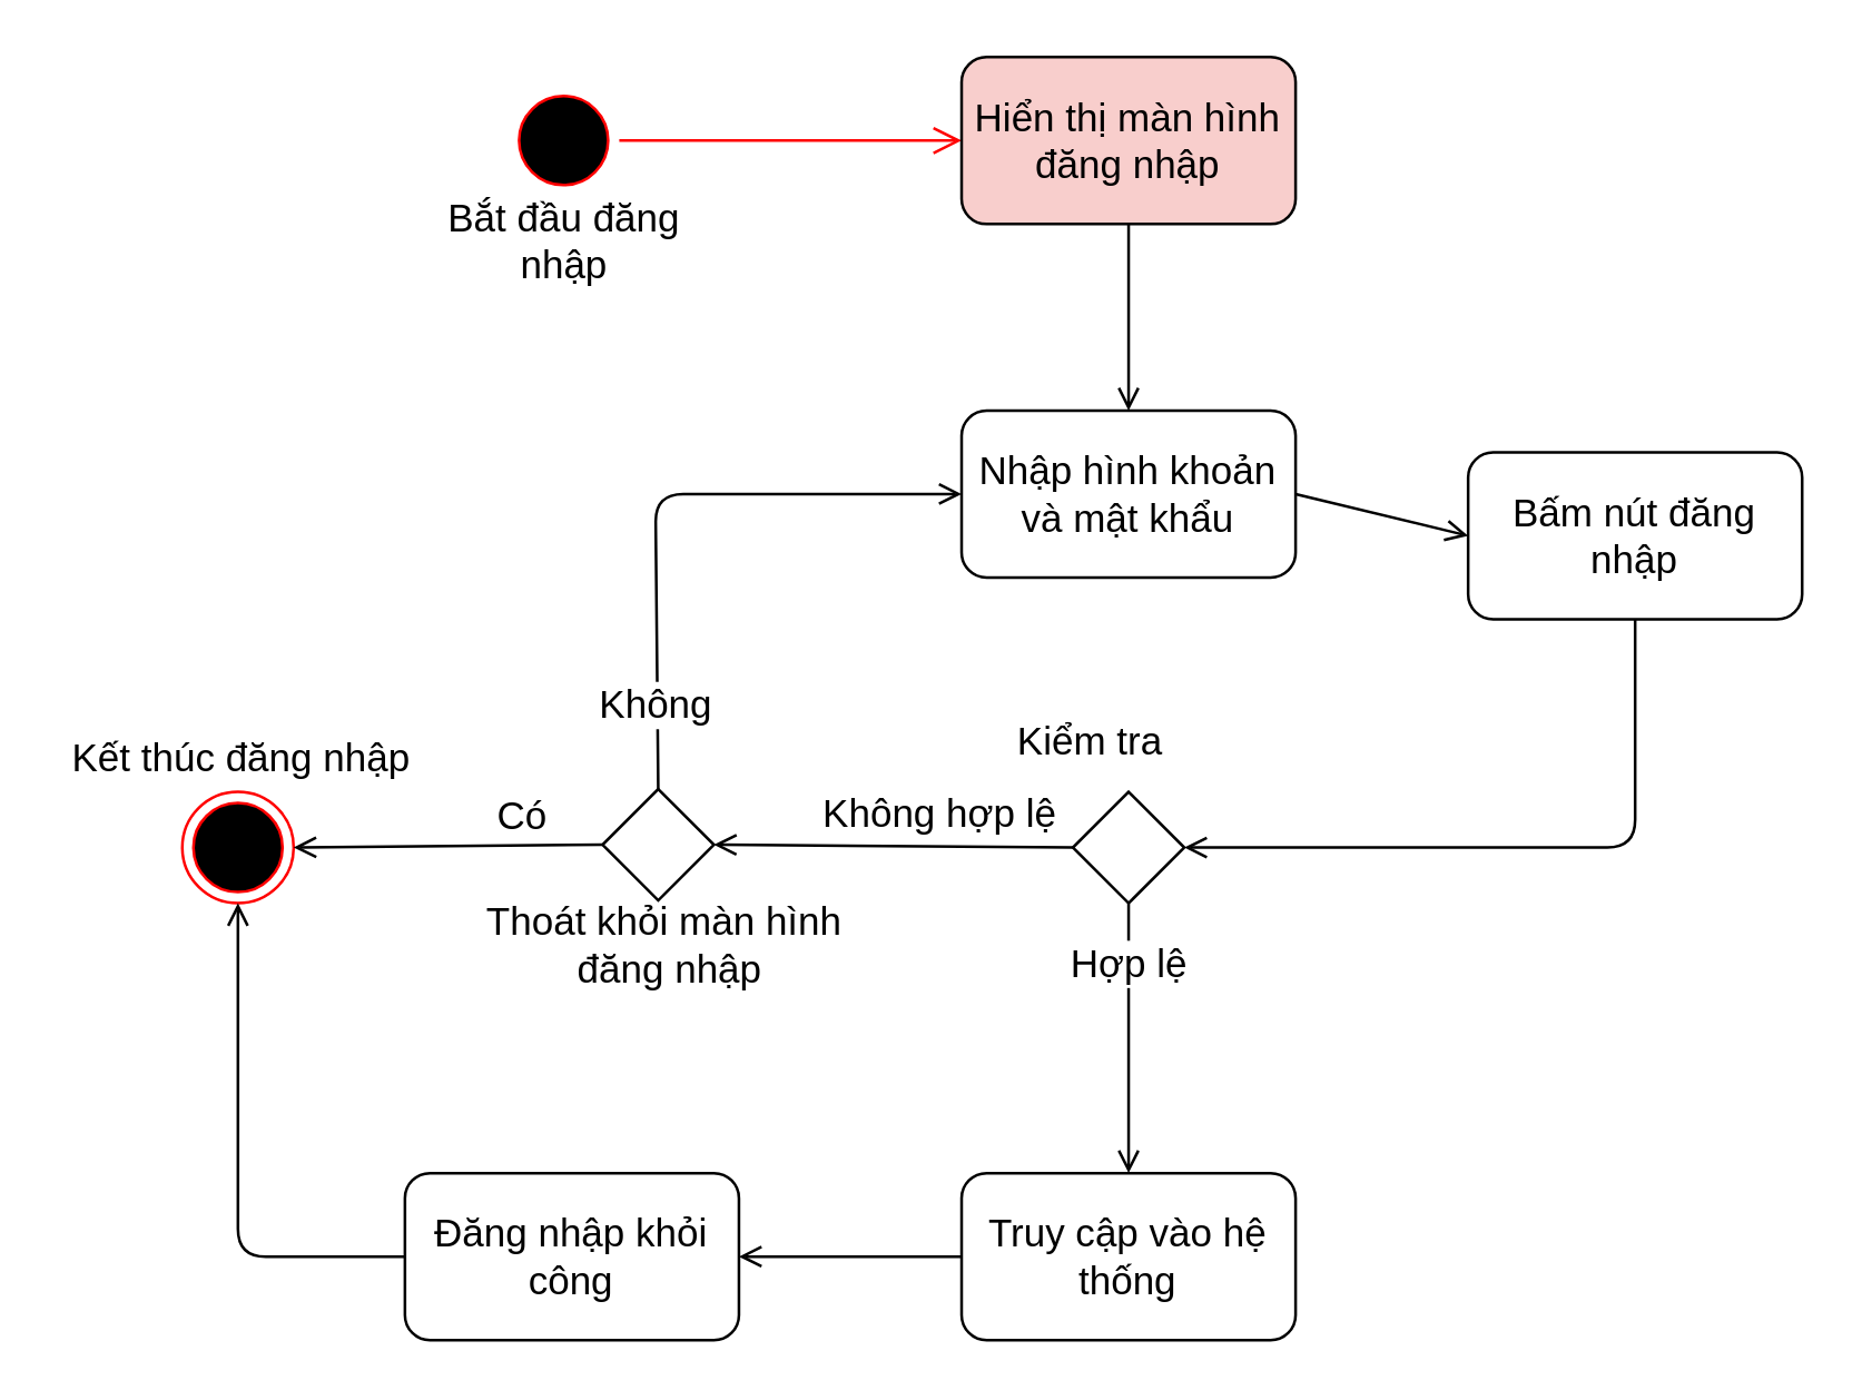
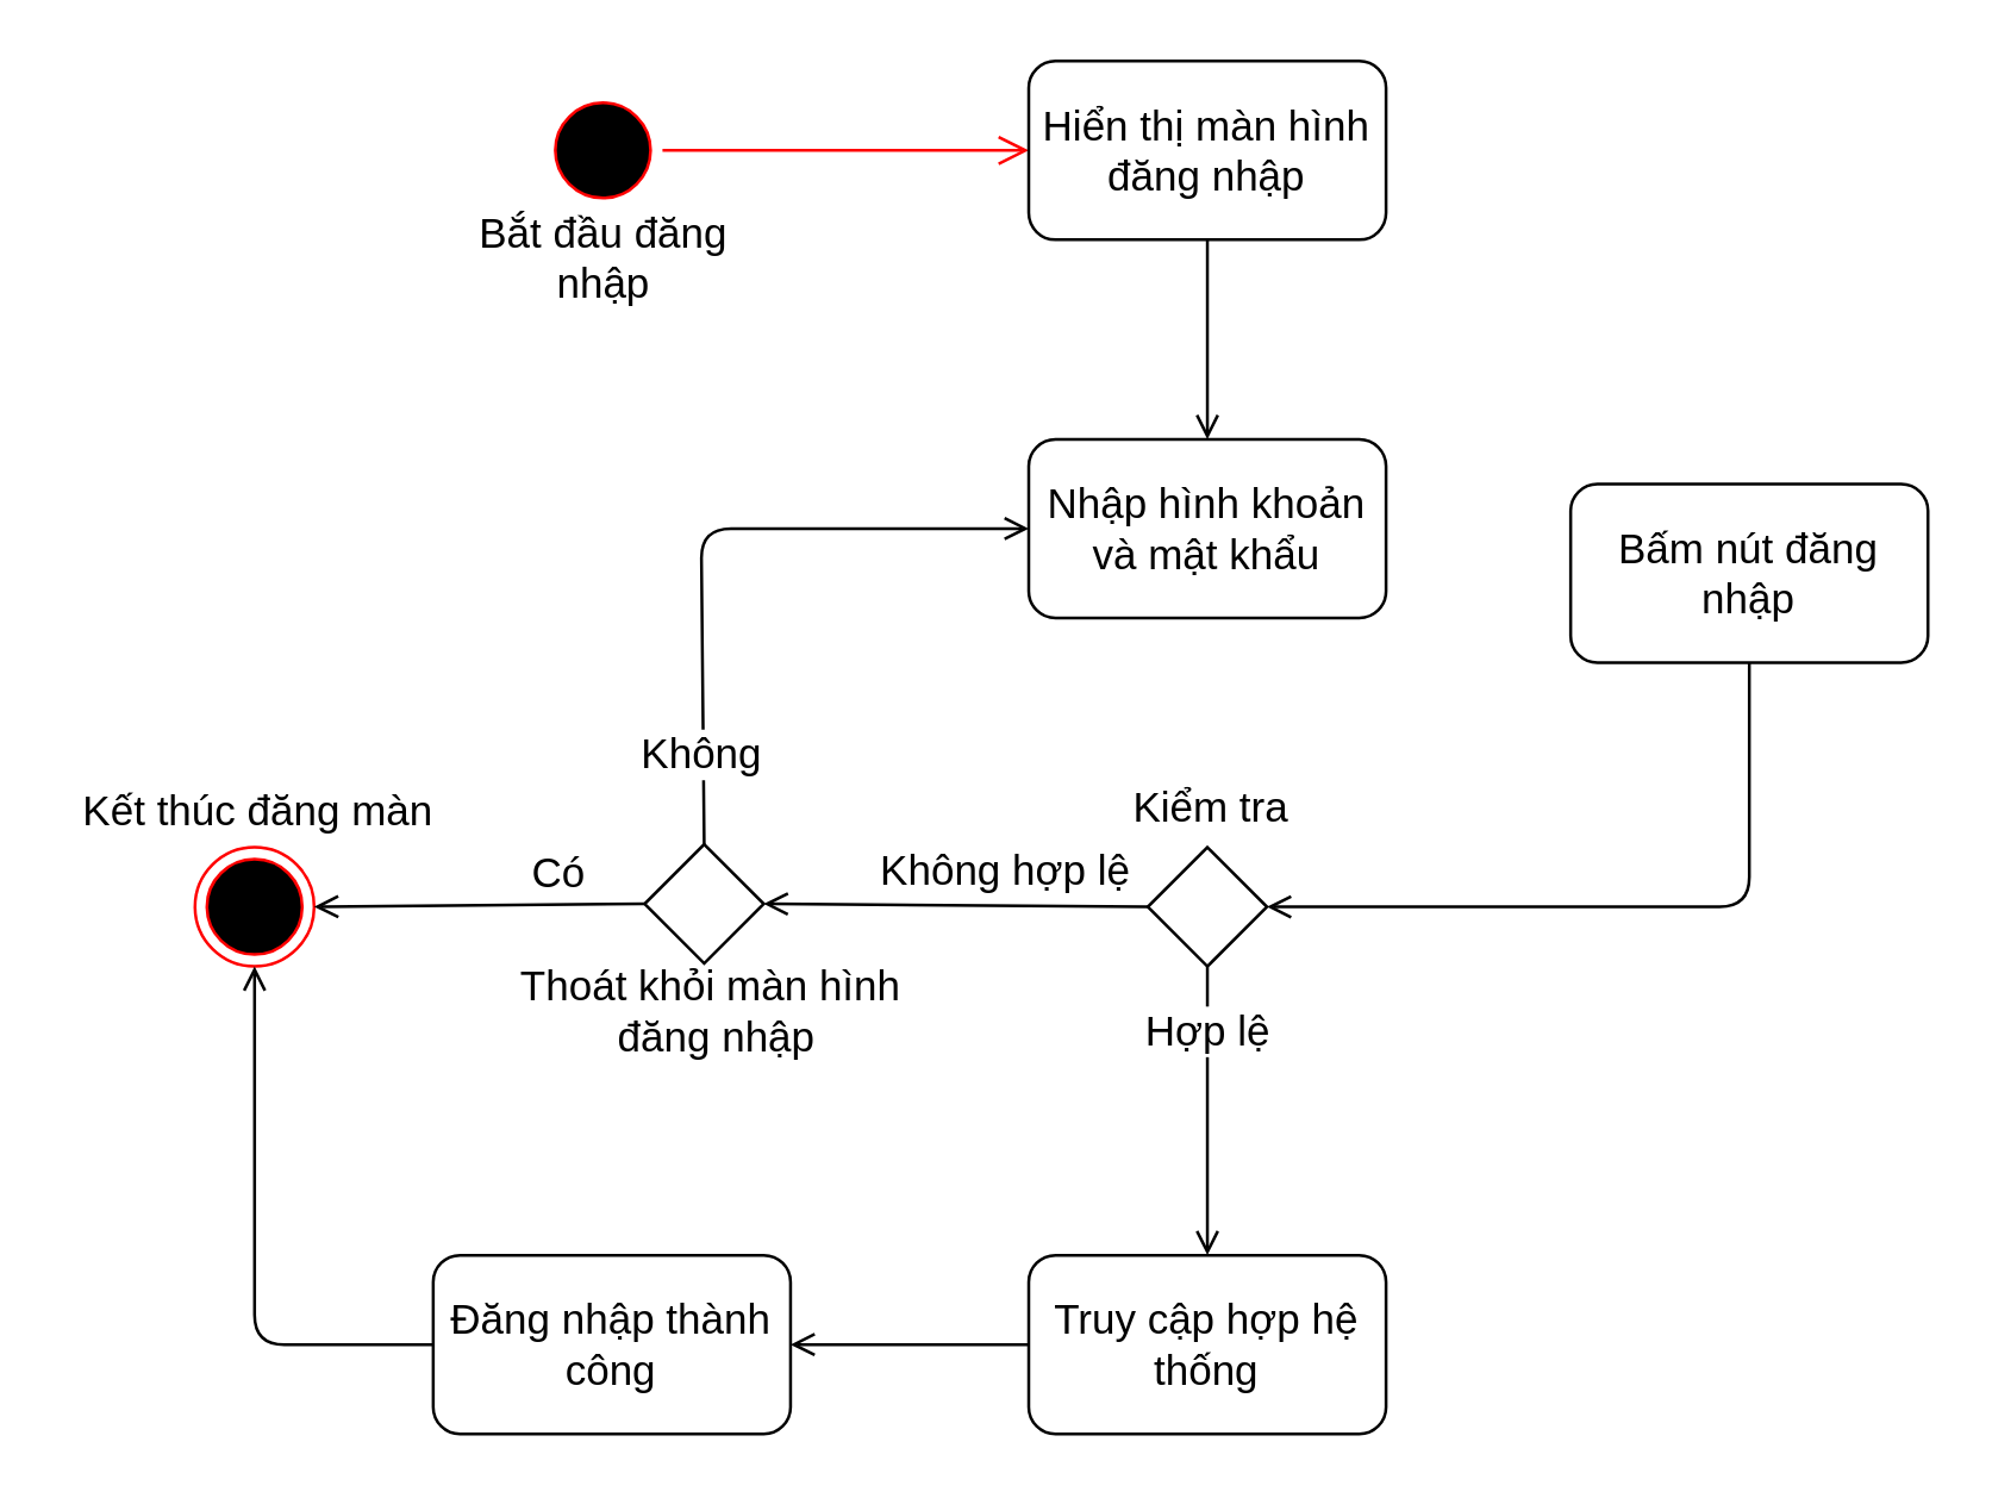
- <mxCell id="4" value="&lt;font style=&quot;font-size: 14px;&quot;&gt;Hiển thị màn hình đăng nhập&lt;/font&gt;" style="rounded=1;whiteSpace=wrap;html=1;fontSize=14;fillColor=#f8cecc;" vertex="1" parent="1"><mxGeometry x="345" y="20" width="120" height="60" as="geometry" /></mxCell>
+ <mxCell id="4" value="&lt;font style=&quot;font-size: 14px;&quot;&gt;Hiển thị màn hình đăng nhập&lt;/font&gt;" style="rounded=1;whiteSpace=wrap;html=1;fontSize=14;" vertex="1" parent="1"><mxGeometry x="345" y="20" width="120" height="60" as="geometry" /></mxCell>
- <mxCell id="20" value="" style="html=1;verticalAlign=bottom;endArrow=open;endFill=0;entryX=0;entryY=0.5;entryDx=0;entryDy=0;exitX=1;exitY=0.5;exitDx=0;exitDy=0;fontSize=14;" edge="1" parent="1" source="5" target="19"><mxGeometry width="80" relative="1" as="geometry"><mxPoint x="415" y="217" as="sourcePoint" /><mxPoint x="415" y="274" as="targetPoint" /></mxGeometry></mxCell>
- <mxCell id="21" value="&lt;span style=&quot;font-size: 14px;&quot;&gt;Kiểm tra&lt;/span&gt;" style="text;html=1;align=center;verticalAlign=middle;resizable=0;points=[];autosize=1;strokeColor=none;fontSize=14;" vertex="1" parent="1"><mxGeometry x="360" y="255" width="62" height="21" as="geometry" /></mxCell>
+ <mxCell id="21" value="&lt;span style=&quot;font-size: 14px;&quot;&gt;Kiểm tra&lt;/span&gt;" style="text;html=1;align=center;verticalAlign=middle;resizable=0;points=[];autosize=1;strokeColor=none;fontSize=14;" vertex="1" parent="1"><mxGeometry x="375" y="260" width="62" height="21" as="geometry" /></mxCell>
- <mxCell id="18" value="Kết thúc đăng nhập" style="text;html=1;align=center;verticalAlign=middle;resizable=0;points=[];autosize=1;strokeColor=none;fontSize=14;" vertex="1" parent="1"><mxGeometry x="20" y="261" width="132" height="21" as="geometry" /></mxCell>
+ <mxCell id="18" value="Kết thúc đăng màn" style="text;html=1;align=center;verticalAlign=middle;resizable=0;points=[];autosize=1;strokeColor=none;fontSize=14;" vertex="1" parent="1"><mxGeometry x="20" y="261" width="132" height="21" as="geometry" /></mxCell>
- <mxCell id="23" value="Đăng nhập khỏi công" style="rounded=1;whiteSpace=wrap;html=1;fontSize=14;" vertex="1" parent="1"><mxGeometry x="145" y="421" width="120" height="60" as="geometry" /></mxCell>
+ <mxCell id="23" value="Đăng nhập thành công" style="rounded=1;whiteSpace=wrap;html=1;fontSize=14;" vertex="1" parent="1"><mxGeometry x="145" y="421" width="120" height="60" as="geometry" /></mxCell>
- <mxCell id="13" value="Truy cập vào hệ thống" style="rounded=1;whiteSpace=wrap;html=1;fontSize=14;" vertex="1" parent="1"><mxGeometry x="345" y="421" width="120" height="60" as="geometry" /></mxCell>
+ <mxCell id="13" value="Truy cập hợp hệ thống" style="rounded=1;whiteSpace=wrap;html=1;fontSize=14;" vertex="1" parent="1"><mxGeometry x="345" y="421" width="120" height="60" as="geometry" /></mxCell>
